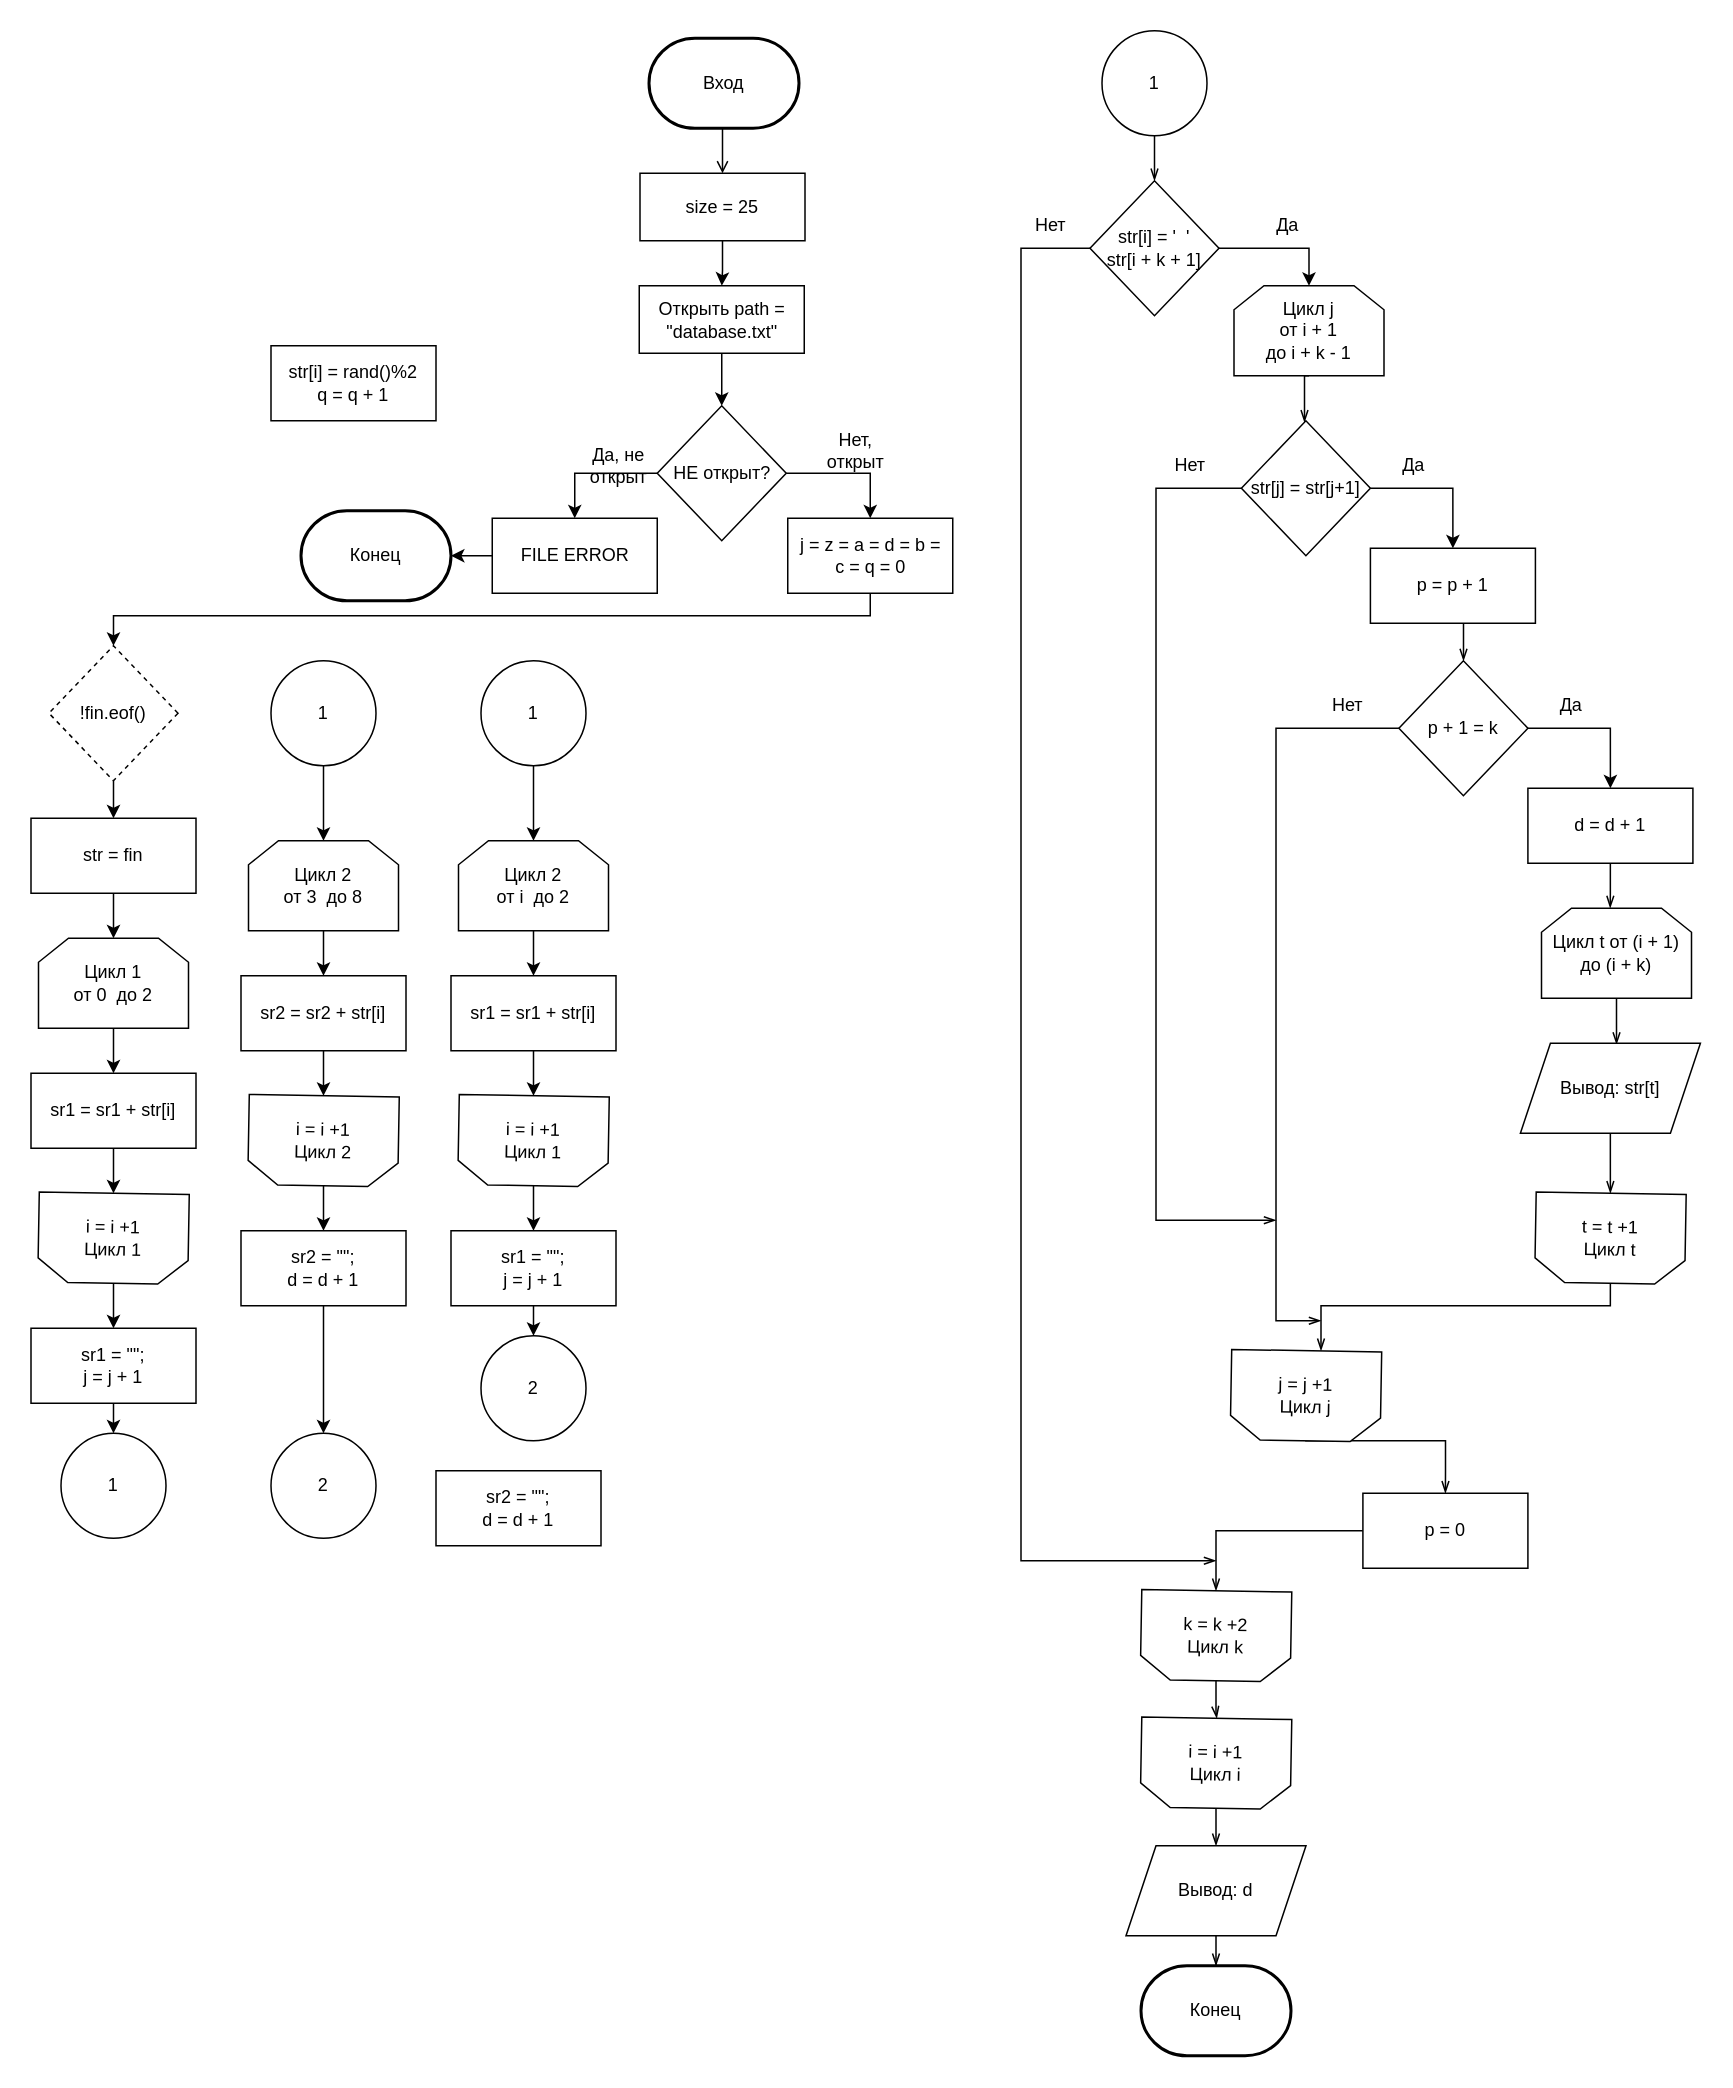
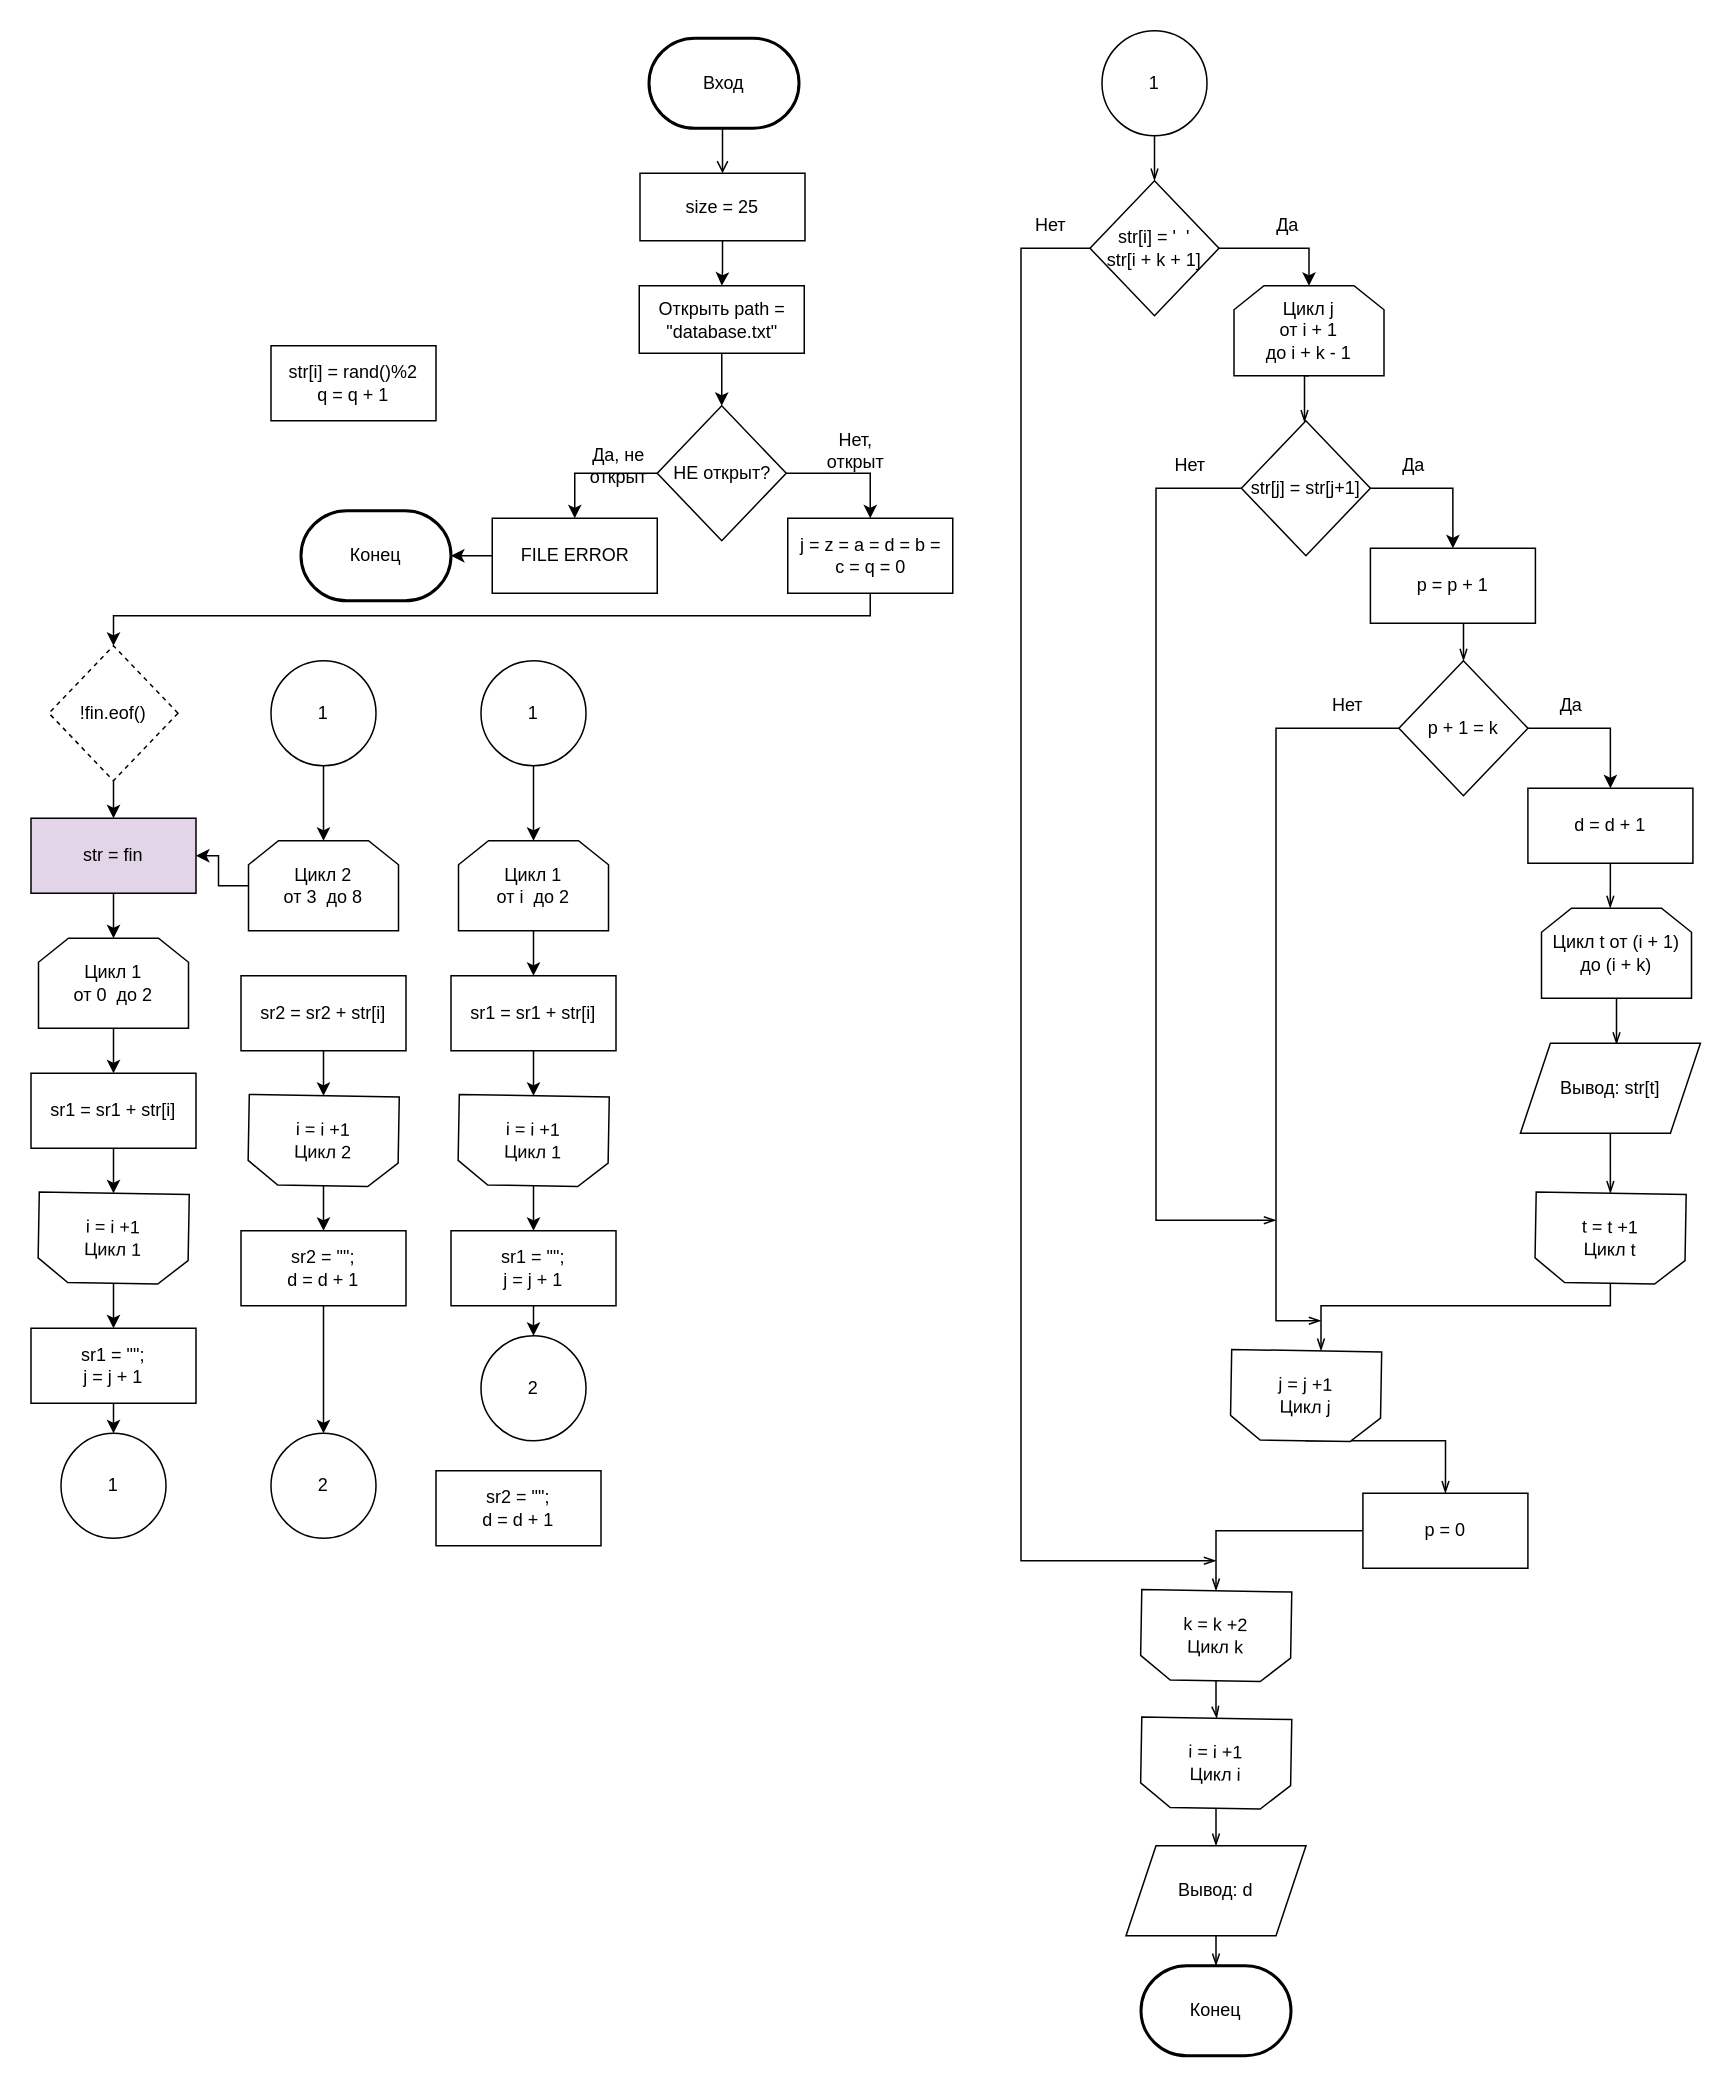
- <mxCell id="68" value="str = fin" style="rounded=0;whiteSpace=wrap;html=1;" vertex="1" parent="1"><mxGeometry x="20" y="545" width="110" height="50" as="geometry" /></mxCell>
+ <mxCell id="68" value="str = fin" style="rounded=0;whiteSpace=wrap;html=1;fillColor=#e1d5e7;" vertex="1" parent="1"><mxGeometry x="20" y="545" width="110" height="50" as="geometry" /></mxCell>
- <mxCell id="90" value="Цикл 2&lt;br&gt;от i&amp;nbsp; до 2" style="shape=loopLimit;whiteSpace=wrap;html=1;" vertex="1" parent="1"><mxGeometry x="305" y="560" width="100" height="60" as="geometry" /></mxCell>
+ <mxCell id="90" value="Цикл 1&lt;br&gt;от i&amp;nbsp; до 2" style="shape=loopLimit;whiteSpace=wrap;html=1;" vertex="1" parent="1"><mxGeometry x="305" y="560" width="100" height="60" as="geometry" /></mxCell>
- <mxCell id="77" style="edgeStyle=orthogonalEdgeStyle;rounded=0;orthogonalLoop=1;jettySize=auto;html=1;" edge="1" parent="1" source="78" target="80"><mxGeometry relative="1" as="geometry" /></mxCell>
+ <mxCell id="77" style="edgeStyle=orthogonalEdgeStyle;rounded=0;orthogonalLoop=1;jettySize=auto;html=1;" edge="1" parent="1" source="78" target="68"><mxGeometry relative="1" as="geometry" /></mxCell>
